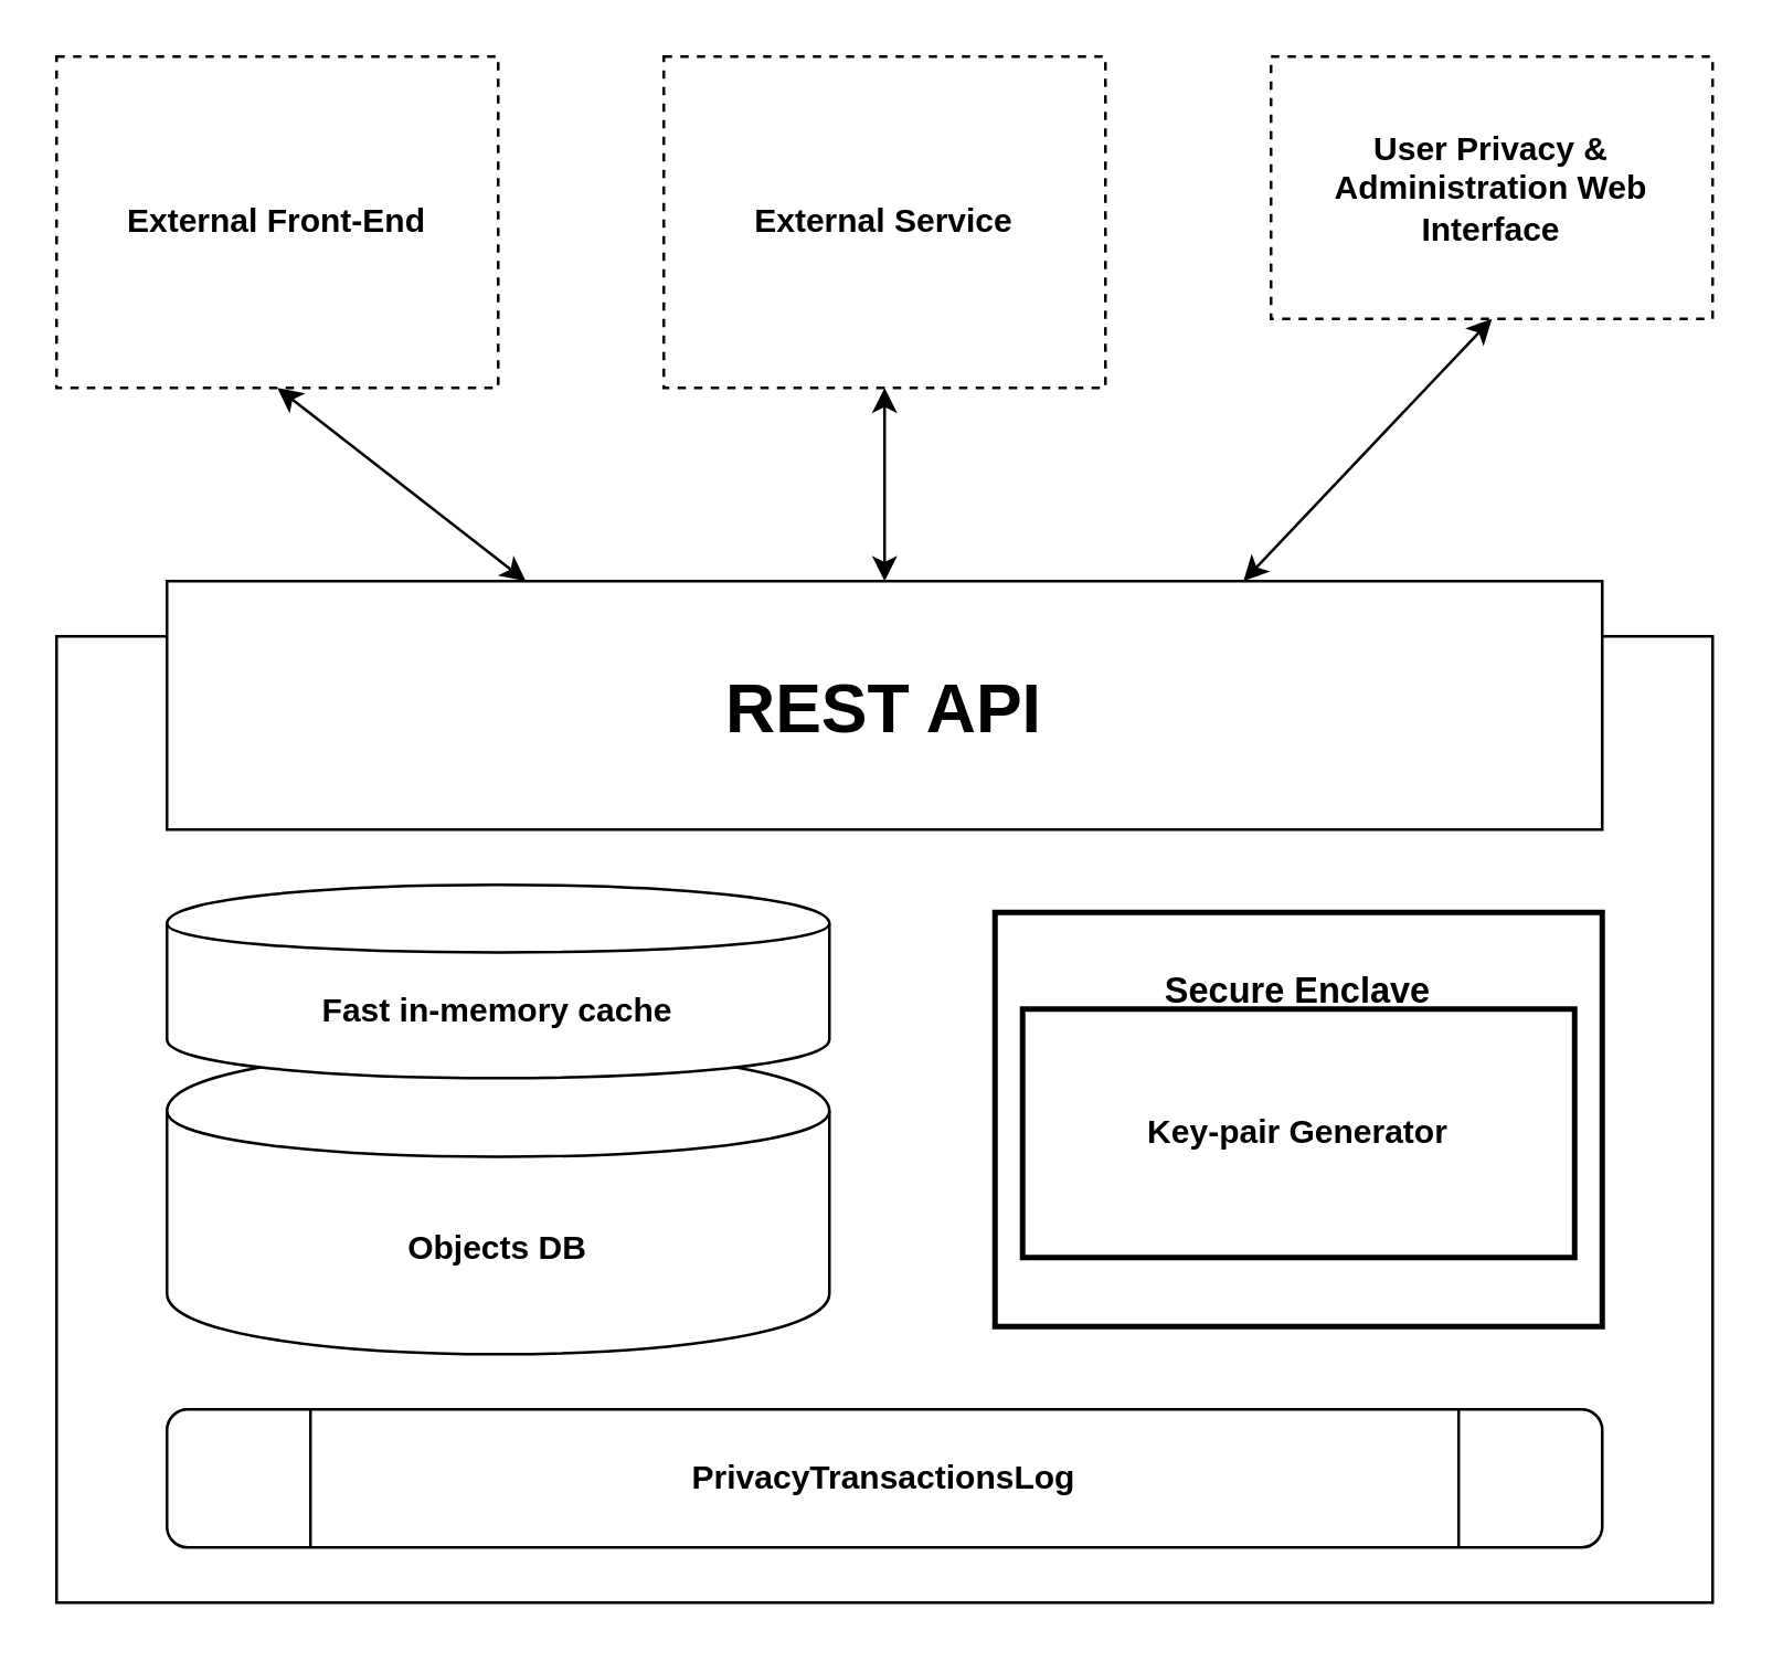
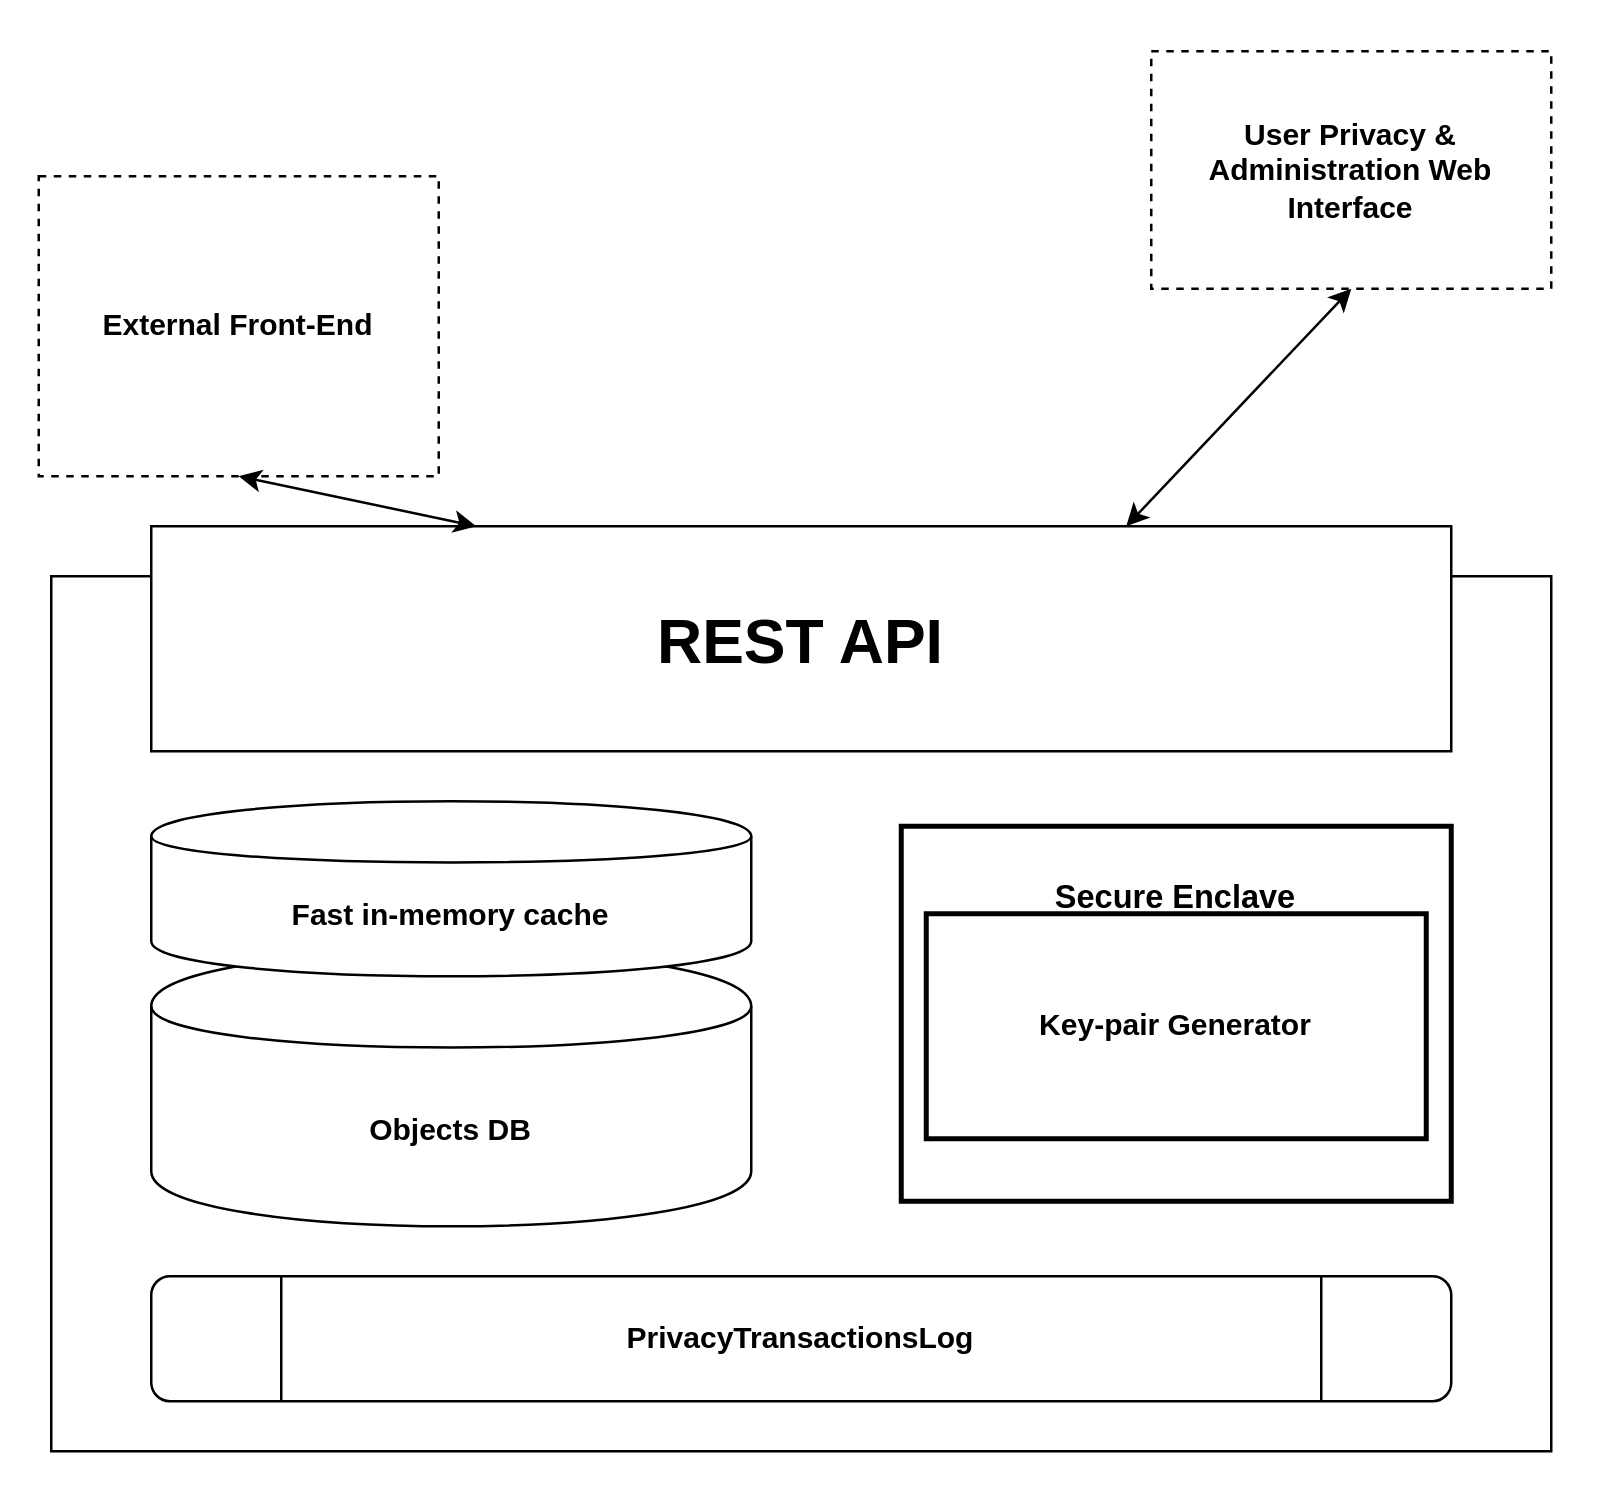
- <mxCell id="8" value="&lt;b&gt;External Front-End&lt;/b&gt;" style="rounded=0;whiteSpace=wrap;html=1;dashed=1;" vertex="1" parent="1"><mxGeometry x="20" y="20" width="160" height="120" as="geometry" /></mxCell>
+ <mxCell id="8" value="&lt;b&gt;External Front-End&lt;/b&gt;" style="rounded=0;whiteSpace=wrap;html=1;dashed=1;" vertex="1" parent="1"><mxGeometry x="15" y="70" width="160" height="120" as="geometry" /></mxCell>
- <mxCell id="7" value="&lt;b&gt;External Service&lt;/b&gt;" style="rounded=0;whiteSpace=wrap;html=1;dashed=1;" vertex="1" parent="1"><mxGeometry x="240" y="20" width="160" height="120" as="geometry" /></mxCell>
- <mxCell id="10" value="" style="endArrow=classic;startArrow=classic;html=1;entryX=0.5;entryY=1;entryDx=0;entryDy=0;exitX=0.5;exitY=0;exitDx=0;exitDy=0;" edge="1" parent="1" source="3" target="7"><mxGeometry width="50" height="50" relative="1" as="geometry"><mxPoint x="200" y="220" as="sourcePoint" /><mxPoint x="110" y="150" as="targetPoint" /></mxGeometry></mxCell>
